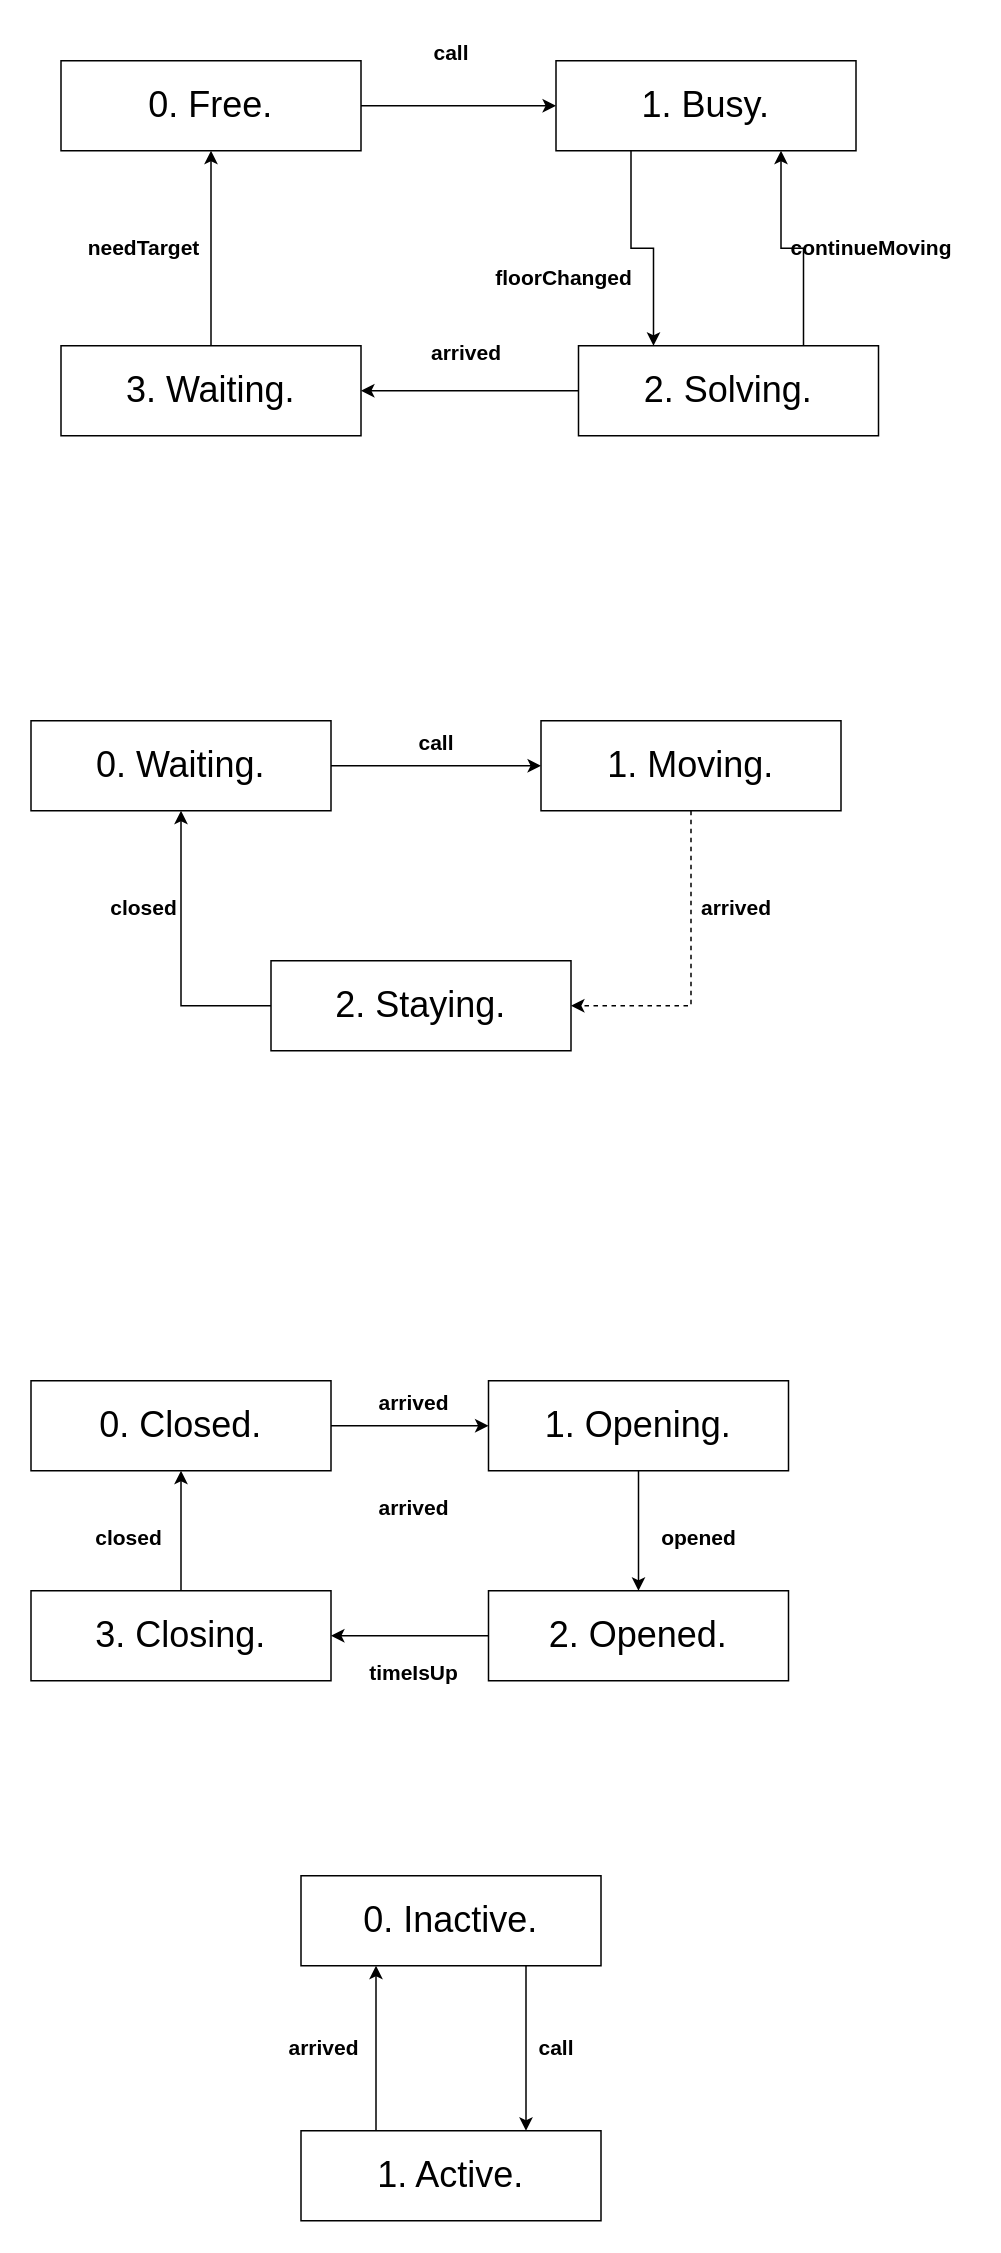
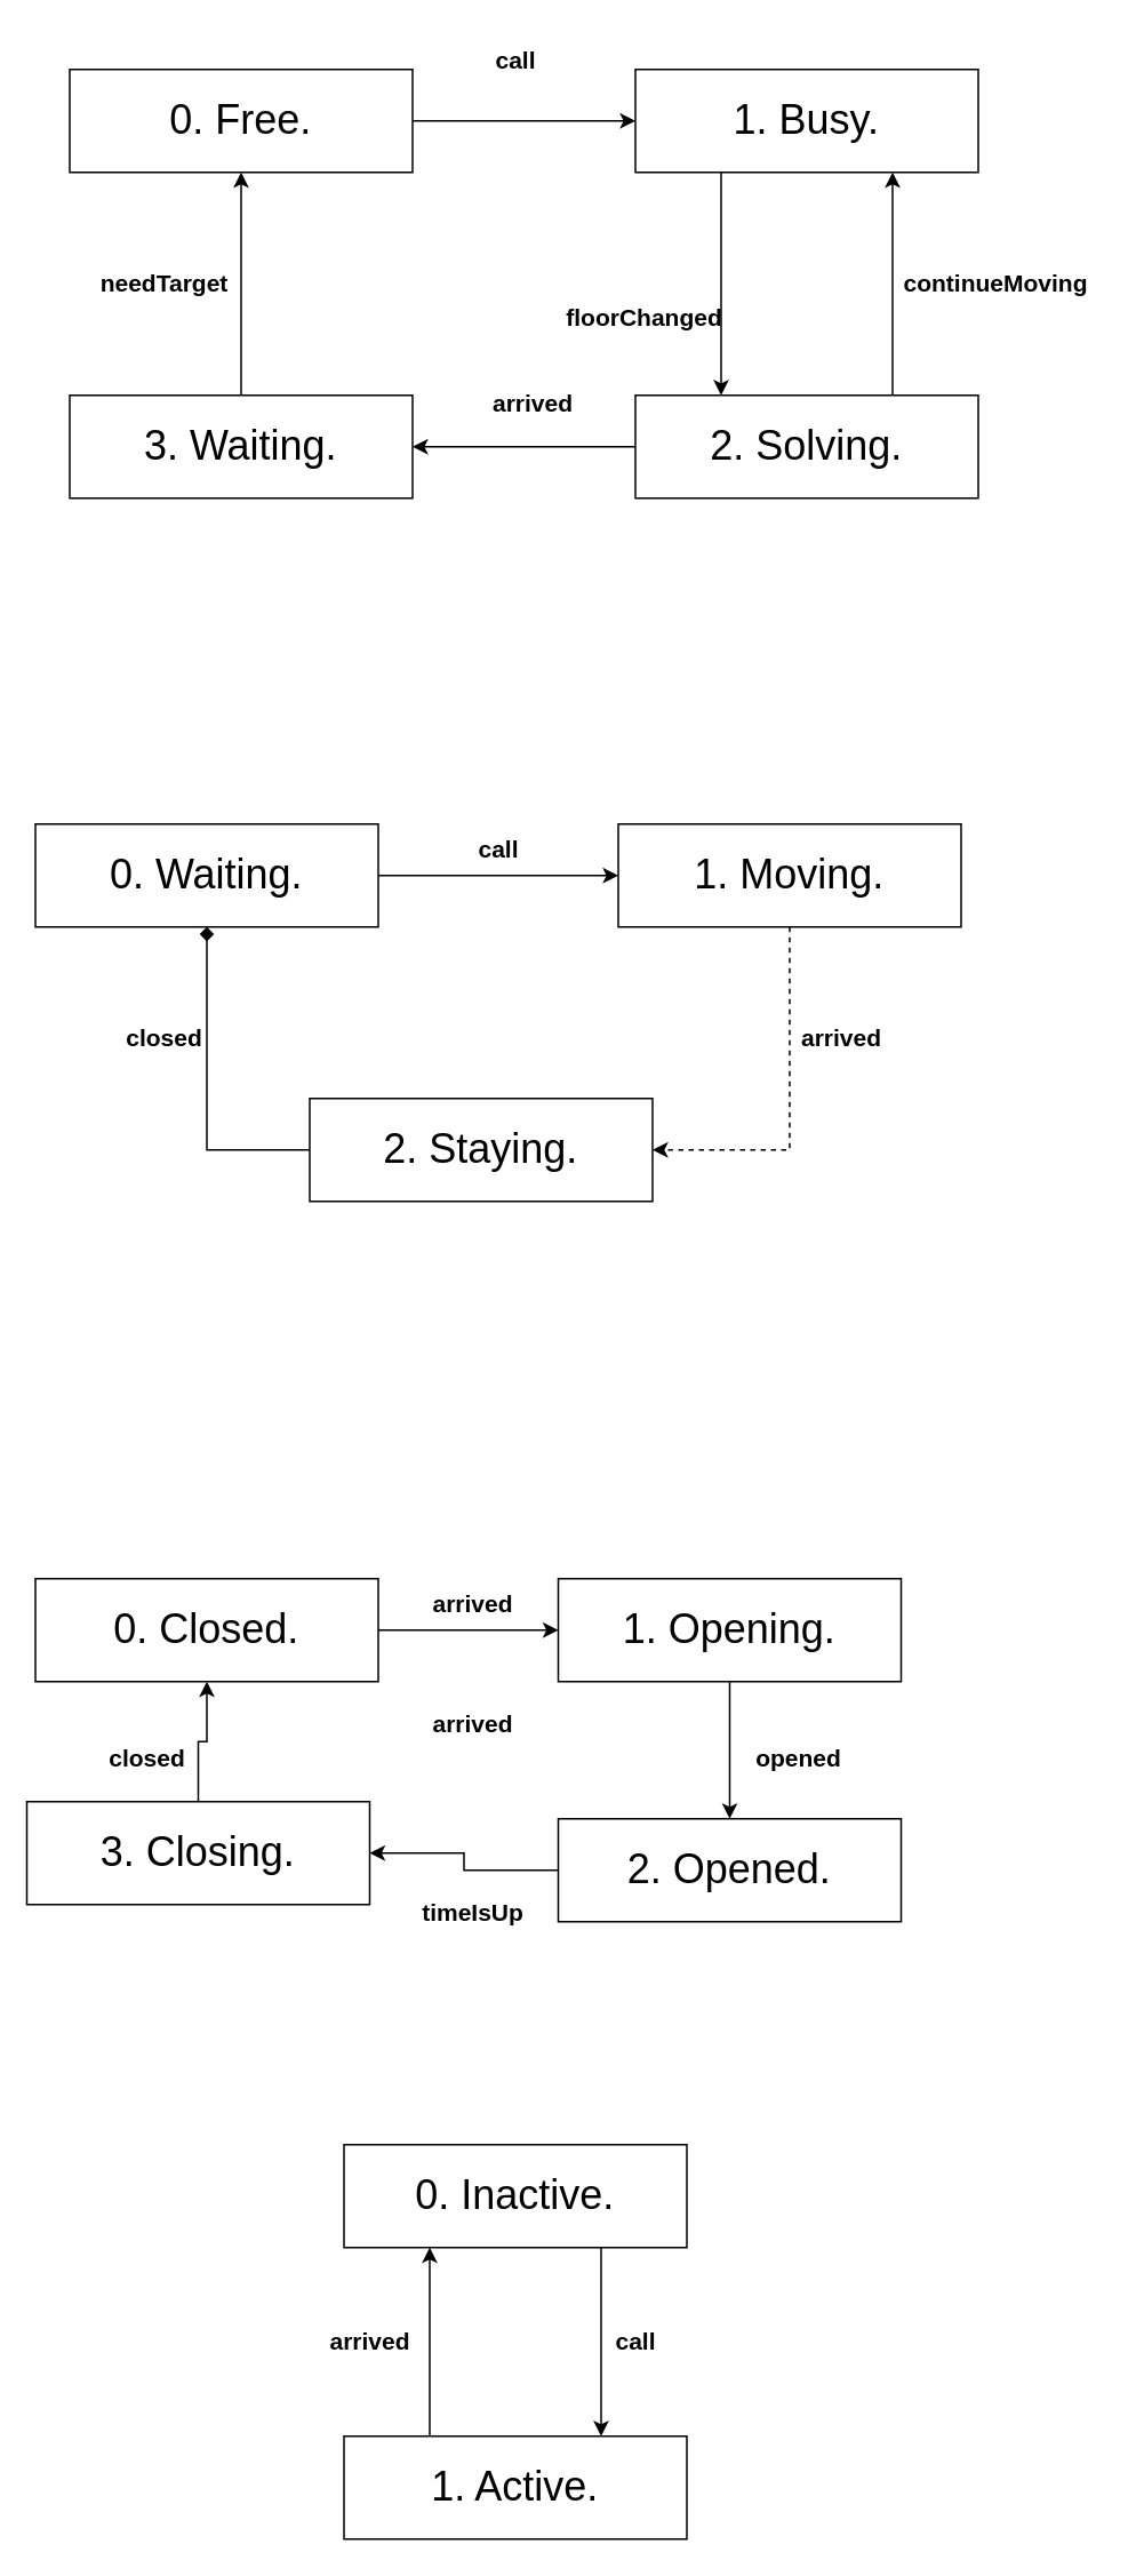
- <mxCell id="38" value="&lt;font style=&quot;font-size: 24px;&quot;&gt;2. Solving.&lt;/font&gt;" style="html=1;whiteSpace=wrap;" parent="1" vertex="1"><mxGeometry x="385" y="230" width="200" height="60" as="geometry" /></mxCell>
+ <mxCell id="38" value="&lt;font style=&quot;font-size: 24px;&quot;&gt;2. Solving.&lt;/font&gt;" style="html=1;whiteSpace=wrap;" parent="1" vertex="1"><mxGeometry x="370" y="230" width="200" height="60" as="geometry" /></mxCell>
- <mxCell id="25" style="edgeStyle=orthogonalEdgeStyle;rounded=0;orthogonalLoop=1;jettySize=auto;html=1;exitX=0;exitY=0.5;exitDx=0;exitDy=0;entryX=0.5;entryY=1;entryDx=0;entryDy=0;" parent="1" source="26" target="22" edge="1"><mxGeometry relative="1" as="geometry" /></mxCell>
+ <mxCell id="25" style="edgeStyle=orthogonalEdgeStyle;rounded=0;orthogonalLoop=1;jettySize=auto;html=1;exitX=0;exitY=0.5;exitDx=0;exitDy=0;entryX=0.5;entryY=1;entryDx=0;entryDy=0;endArrow=diamond;" parent="1" source="26" target="22" edge="1"><mxGeometry relative="1" as="geometry" /></mxCell>
- <mxCell id="13" value="&lt;font style=&quot;font-size: 24px;&quot;&gt;3. Closing.&lt;/font&gt;" style="html=1;whiteSpace=wrap;" parent="1" vertex="1"><mxGeometry x="20" y="1060" width="200" height="60" as="geometry" /></mxCell>
+ <mxCell id="13" value="&lt;font style=&quot;font-size: 24px;&quot;&gt;3. Closing.&lt;/font&gt;" style="html=1;whiteSpace=wrap;" parent="1" vertex="1"><mxGeometry x="15" y="1050" width="200" height="60" as="geometry" /></mxCell>
